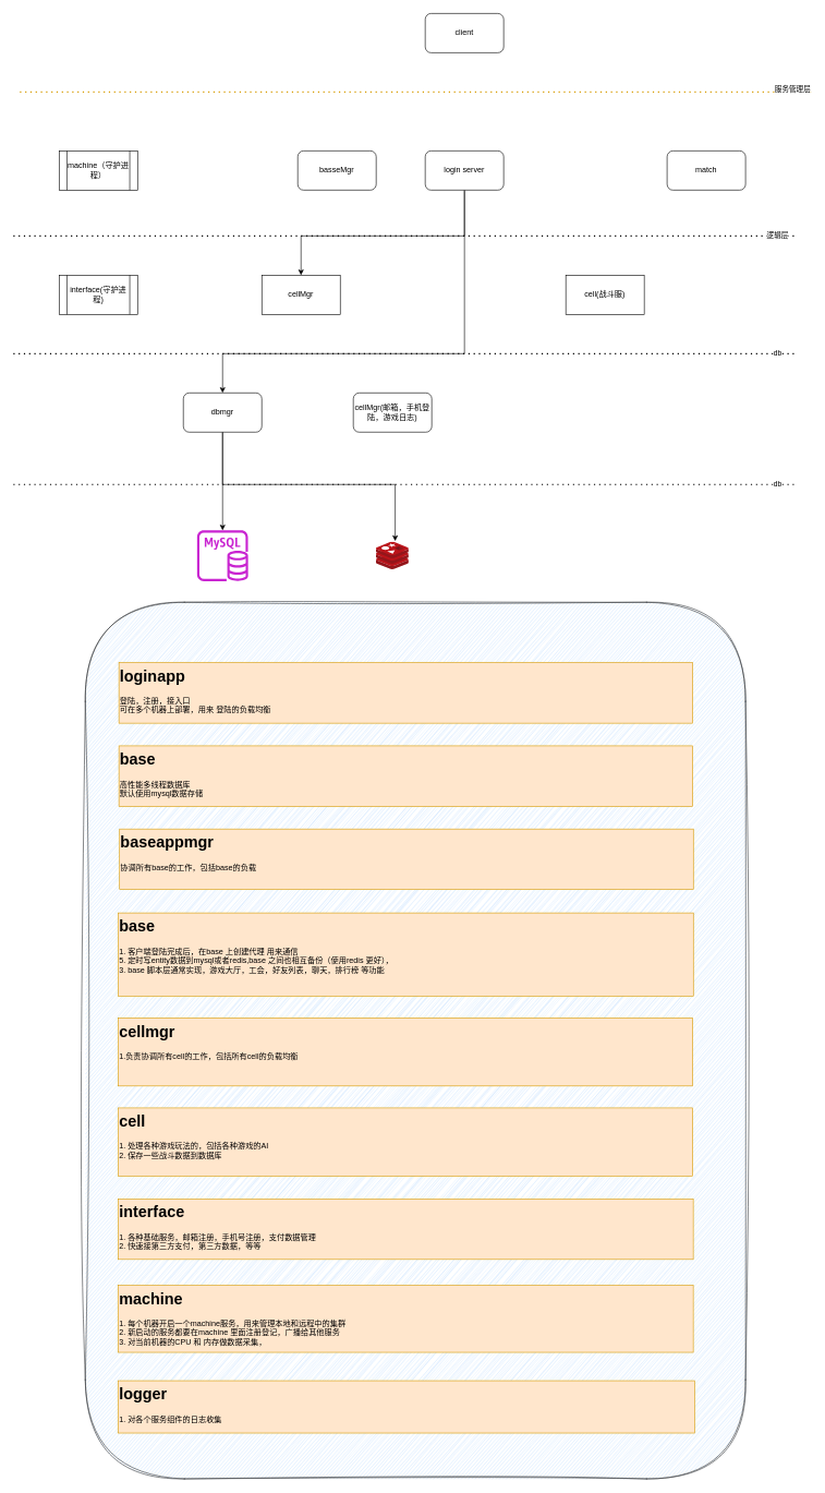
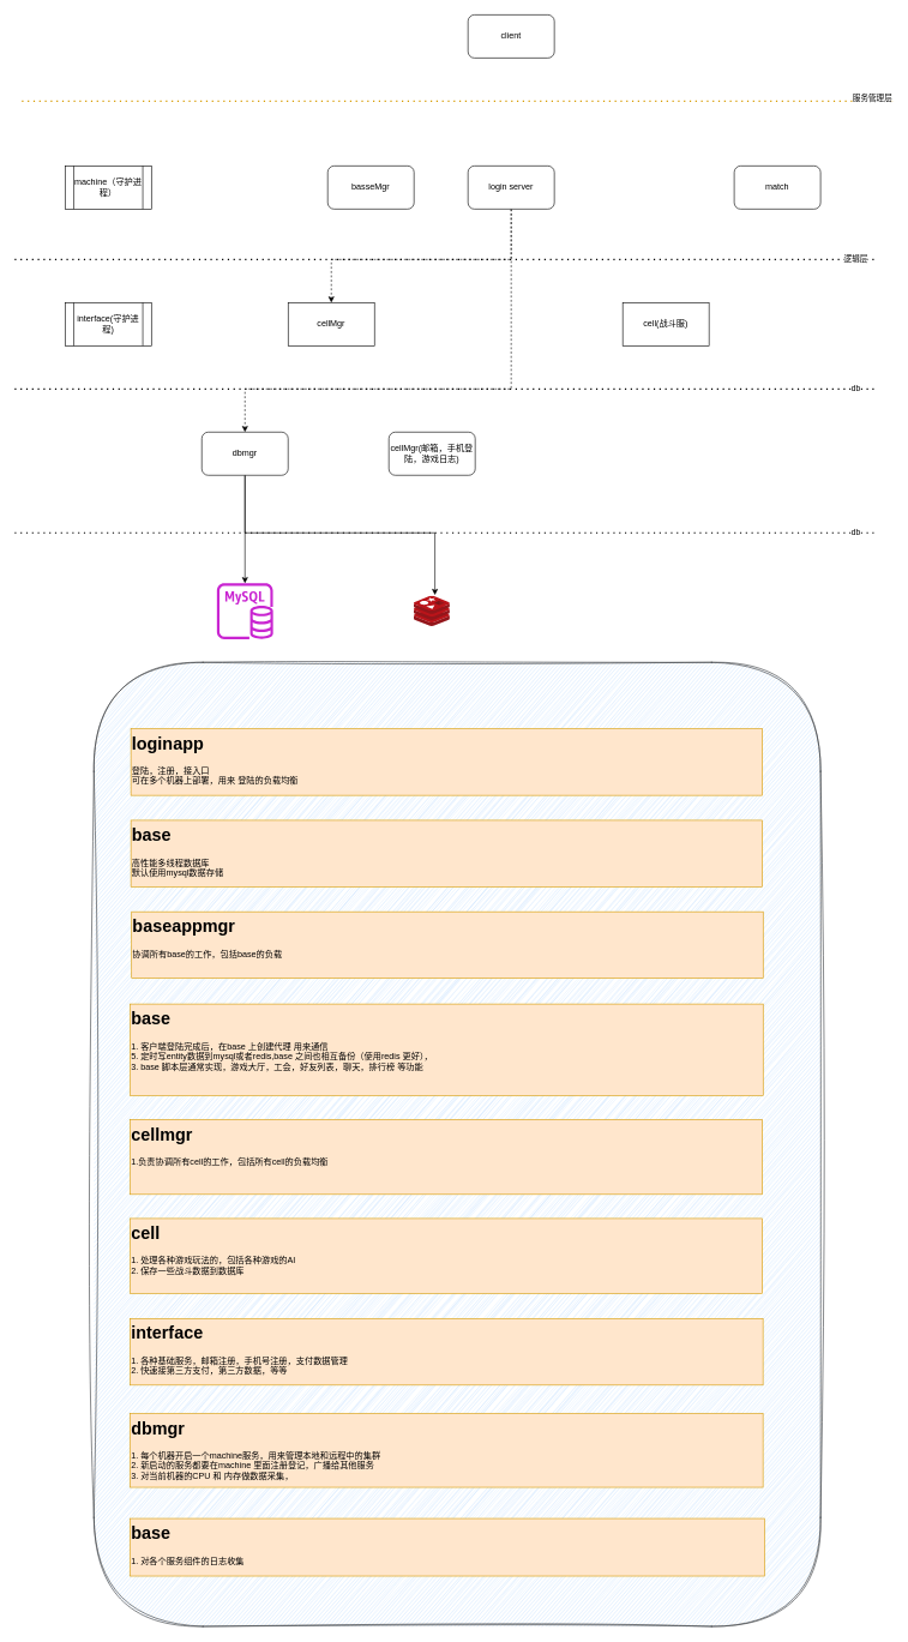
- <mxCell id="4" style="edgeStyle=orthogonalEdgeStyle;rounded=0;orthogonalLoop=1;jettySize=auto;html=1;" edge="1" parent="1" source="6" target="11"><mxGeometry relative="1" as="geometry"><Array as="points"><mxPoint x="710" y="360" /><mxPoint x="460" y="360" /></Array></mxGeometry></mxCell>
+ <mxCell id="4" style="edgeStyle=orthogonalEdgeStyle;rounded=0;orthogonalLoop=1;jettySize=auto;html=1;dashed=1;" edge="1" parent="1" source="6" target="11"><mxGeometry relative="1" as="geometry"><Array as="points"><mxPoint x="710" y="360" /><mxPoint x="460" y="360" /></Array></mxGeometry></mxCell>
- <mxCell id="5" style="edgeStyle=orthogonalEdgeStyle;rounded=0;orthogonalLoop=1;jettySize=auto;html=1;" edge="1" parent="1" source="6" target="19"><mxGeometry relative="1" as="geometry"><Array as="points"><mxPoint x="710" y="540" /><mxPoint x="340" y="540" /></Array></mxGeometry></mxCell>
+ <mxCell id="5" style="edgeStyle=orthogonalEdgeStyle;rounded=0;orthogonalLoop=1;jettySize=auto;html=1;dashed=1;" edge="1" parent="1" source="6" target="19"><mxGeometry relative="1" as="geometry"><Array as="points"><mxPoint x="710" y="540" /><mxPoint x="340" y="540" /></Array></mxGeometry></mxCell>
- <mxCell id="36" value="&lt;h1 style=&quot;margin-top: 0px;&quot;&gt;machine&lt;/h1&gt;&lt;div&gt;1. 每个机器开启一个machine服务，用来管理本地和远程中的集群&lt;/div&gt;&lt;div&gt;2. 新启动的服务都要在machine 里面注册登记，广播给其他服务&lt;/div&gt;&lt;div&gt;3. 对当前机器的CPU 和 内存做数据采集，&lt;/div&gt;" style="text;html=1;whiteSpace=wrap;overflow=hidden;rounded=0;fillColor=#ffe6cc;strokeColor=#d79b00;" vertex="1" parent="27"><mxGeometry x="40" y="1044.156" width="880" height="102.488" as="geometry" /></mxCell>
+ <mxCell id="36" value="&lt;h1 style=&quot;margin-top: 0px;&quot;&gt;dbmgr&lt;/h1&gt;&lt;div&gt;1. 每个机器开启一个machine服务，用来管理本地和远程中的集群&lt;/div&gt;&lt;div&gt;2. 新启动的服务都要在machine 里面注册登记，广播给其他服务&lt;/div&gt;&lt;div&gt;3. 对当前机器的CPU 和 内存做数据采集，&lt;/div&gt;" style="text;html=1;whiteSpace=wrap;overflow=hidden;rounded=0;fillColor=#ffe6cc;strokeColor=#d79b00;" vertex="1" parent="27"><mxGeometry x="40" y="1044.156" width="880" height="102.488" as="geometry" /></mxCell>
- <mxCell id="37" value="&lt;h1 style=&quot;margin-top: 0px;&quot;&gt;logger&lt;/h1&gt;&lt;div&gt;1. 对各个服务组件的日志收集&lt;/div&gt;" style="text;html=1;whiteSpace=wrap;overflow=hidden;rounded=0;fillColor=#ffe6cc;strokeColor=#d79b00;" vertex="1" parent="27"><mxGeometry x="40" y="1190" width="882.02" height="80" as="geometry" /></mxCell>
+ <mxCell id="37" value="&lt;h1 style=&quot;margin-top: 0px;&quot;&gt;base&lt;/h1&gt;&lt;div&gt;1. 对各个服务组件的日志收集&lt;/div&gt;" style="text;html=1;whiteSpace=wrap;overflow=hidden;rounded=0;fillColor=#ffe6cc;strokeColor=#d79b00;" vertex="1" parent="27"><mxGeometry x="40" y="1190" width="882.02" height="80" as="geometry" /></mxCell>
